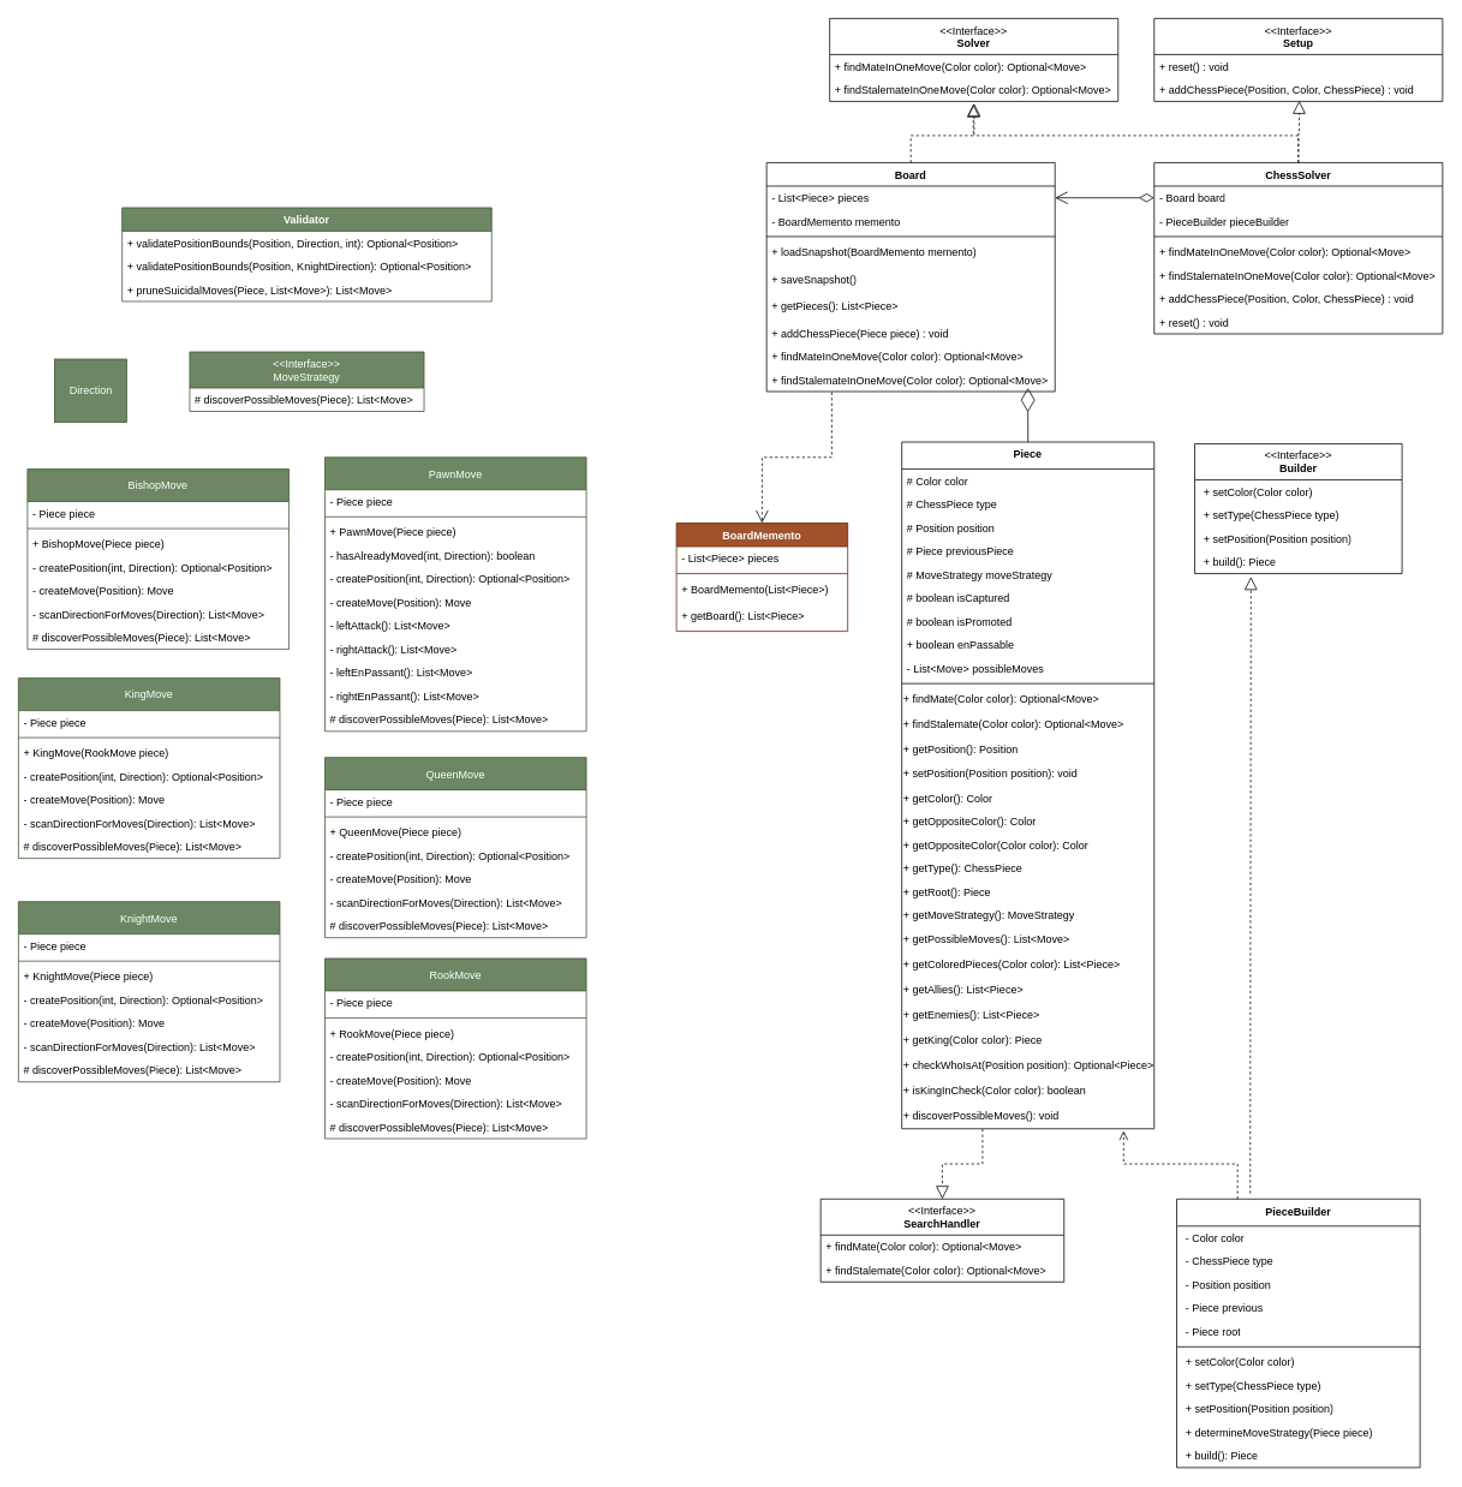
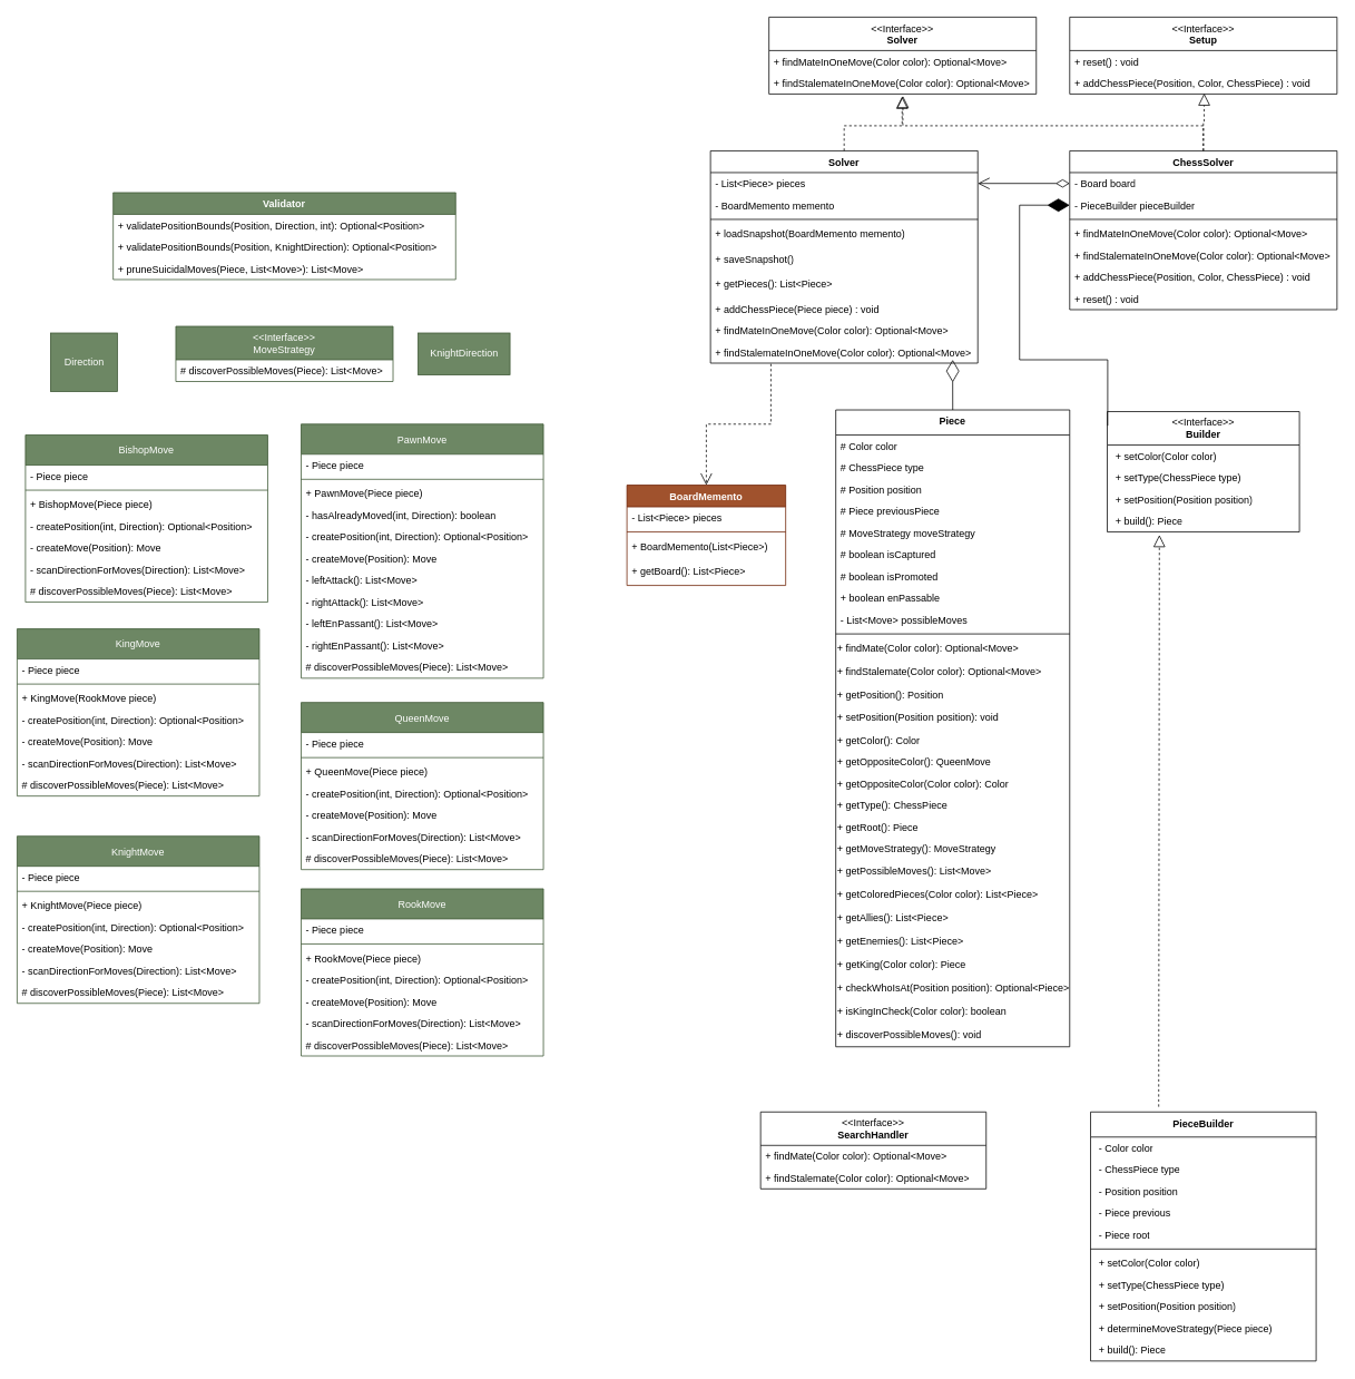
- <mxCell id="20" value="Board" style="swimlane;fontStyle=1;align=center;verticalAlign=top;childLayout=stackLayout;horizontal=1;startSize=26;horizontalStack=0;resizeParent=1;resizeParentMax=0;resizeLast=0;collapsible=1;marginBottom=0;whiteSpace=wrap;html=1;" parent="1" vertex="1"><mxGeometry x="850" y="180" width="320" height="254" as="geometry" /></mxCell>
+ <mxCell id="20" value="Solver" style="swimlane;fontStyle=1;align=center;verticalAlign=top;childLayout=stackLayout;horizontal=1;startSize=26;horizontalStack=0;resizeParent=1;resizeParentMax=0;resizeLast=0;collapsible=1;marginBottom=0;whiteSpace=wrap;html=1;" parent="1" vertex="1"><mxGeometry x="850" y="180" width="320" height="254" as="geometry" /></mxCell>
+ <mxCell id="81" value="" style="endArrow=diamondThin;endFill=1;endSize=24;html=1;rounded=0;entryX=0;entryY=0.5;entryDx=0;entryDy=0;edgeStyle=orthogonalEdgeStyle;exitX=0.002;exitY=0.117;exitDx=0;exitDy=0;exitPerimeter=0;" parent="1" source="2" target="66" edge="1"><mxGeometry width="160" relative="1" as="geometry"><mxPoint x="1290" y="450" as="sourcePoint" /><mxPoint x="1031" y="354" as="targetPoint" /><Array as="points"><mxPoint x="1220" y="430" /><mxPoint x="1220" y="245" /></Array></mxGeometry></mxCell>
+ <mxCell id="95" value="KnightDirection" style="html=1;fillColor=#6d8764;fontColor=#ffffff;strokeColor=#3A5431;" vertex="1" parent="1"><mxGeometry x="500" y="398" width="110" height="50" as="geometry" /></mxCell>
- <mxCell id="51" value="+ getOppositeColor(): Color" style="text;whiteSpace=wrap;html=1;" vertex="1" parent="35"><mxGeometry y="408" width="280" height="26" as="geometry" /></mxCell>
+ <mxCell id="51" value="+ getOppositeColor(): QueenMove" style="text;whiteSpace=wrap;html=1;" vertex="1" parent="35"><mxGeometry y="408" width="280" height="26" as="geometry" /></mxCell>
- <mxCell id="87" value="" style="endArrow=block;dashed=1;endFill=0;endSize=12;html=1;rounded=0;entryX=0.5;entryY=0;entryDx=0;entryDy=0;exitX=0.32;exitY=1.011;exitDx=0;exitDy=0;edgeStyle=orthogonalEdgeStyle;exitPerimeter=0;" parent="1" source="63" target="83" edge="1"><mxGeometry width="160" relative="1" as="geometry"><mxPoint x="547" y="470" as="sourcePoint" /><mxPoint x="502" y="624" as="targetPoint" /></mxGeometry></mxCell>
- <mxCell id="86" value="" style="html=1;verticalAlign=bottom;endArrow=open;dashed=1;endSize=8;edgeStyle=orthogonalEdgeStyle;elbow=vertical;rounded=0;entryX=0.879;entryY=1.088;entryDx=0;entryDy=0;entryPerimeter=0;exitX=0.25;exitY=0;exitDx=0;exitDy=0;" parent="1" target="63" edge="1" source="7"><mxGeometry relative="1" as="geometry"><mxPoint x="1305" y="1033" as="sourcePoint" /><mxPoint x="340" y="720.27" as="targetPoint" /></mxGeometry></mxCell>
